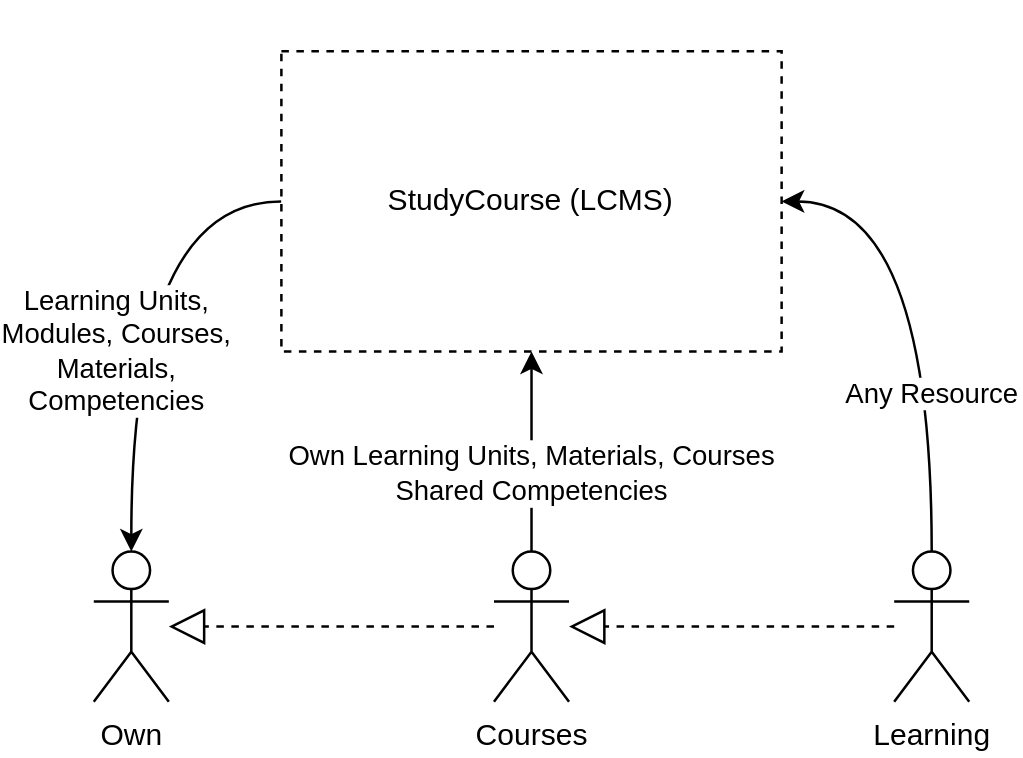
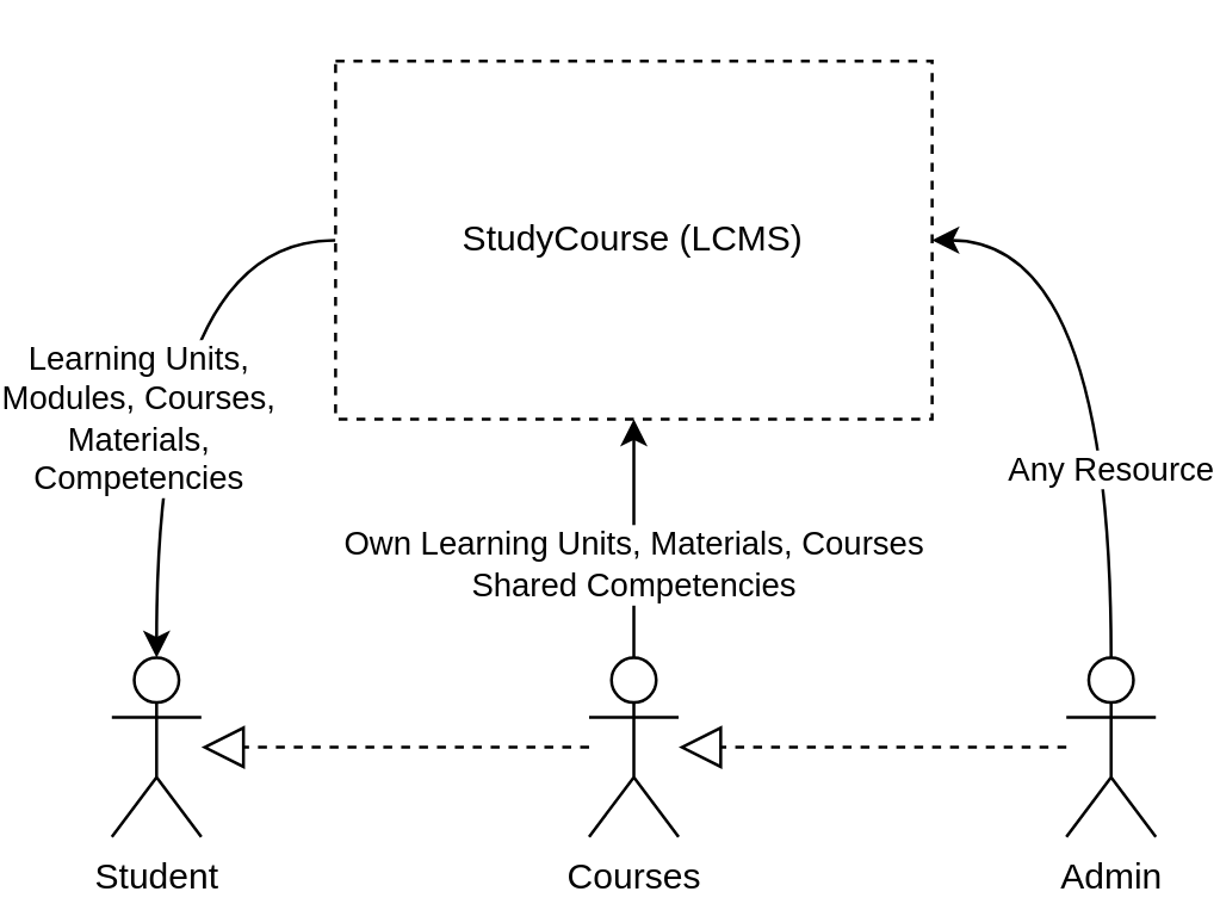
- <mxCell id="2" value="Own" style="shape=umlActor;verticalLabelPosition=bottom;verticalAlign=top;html=1;" vertex="1" parent="1"><mxGeometry x="20" y="220" width="30" height="60" as="geometry" /></mxCell>
+ <mxCell id="2" value="Student" style="shape=umlActor;verticalLabelPosition=bottom;verticalAlign=top;html=1;" vertex="1" parent="1"><mxGeometry x="20" y="220" width="30" height="60" as="geometry" /></mxCell>
- <mxCell id="8" value="Learning" style="shape=umlActor;verticalLabelPosition=bottom;verticalAlign=top;html=1;" vertex="1" parent="1"><mxGeometry x="340" y="220" width="30" height="60" as="geometry" /></mxCell>
+ <mxCell id="8" value="Admin" style="shape=umlActor;verticalLabelPosition=bottom;verticalAlign=top;html=1;" vertex="1" parent="1"><mxGeometry x="340" y="220" width="30" height="60" as="geometry" /></mxCell>
